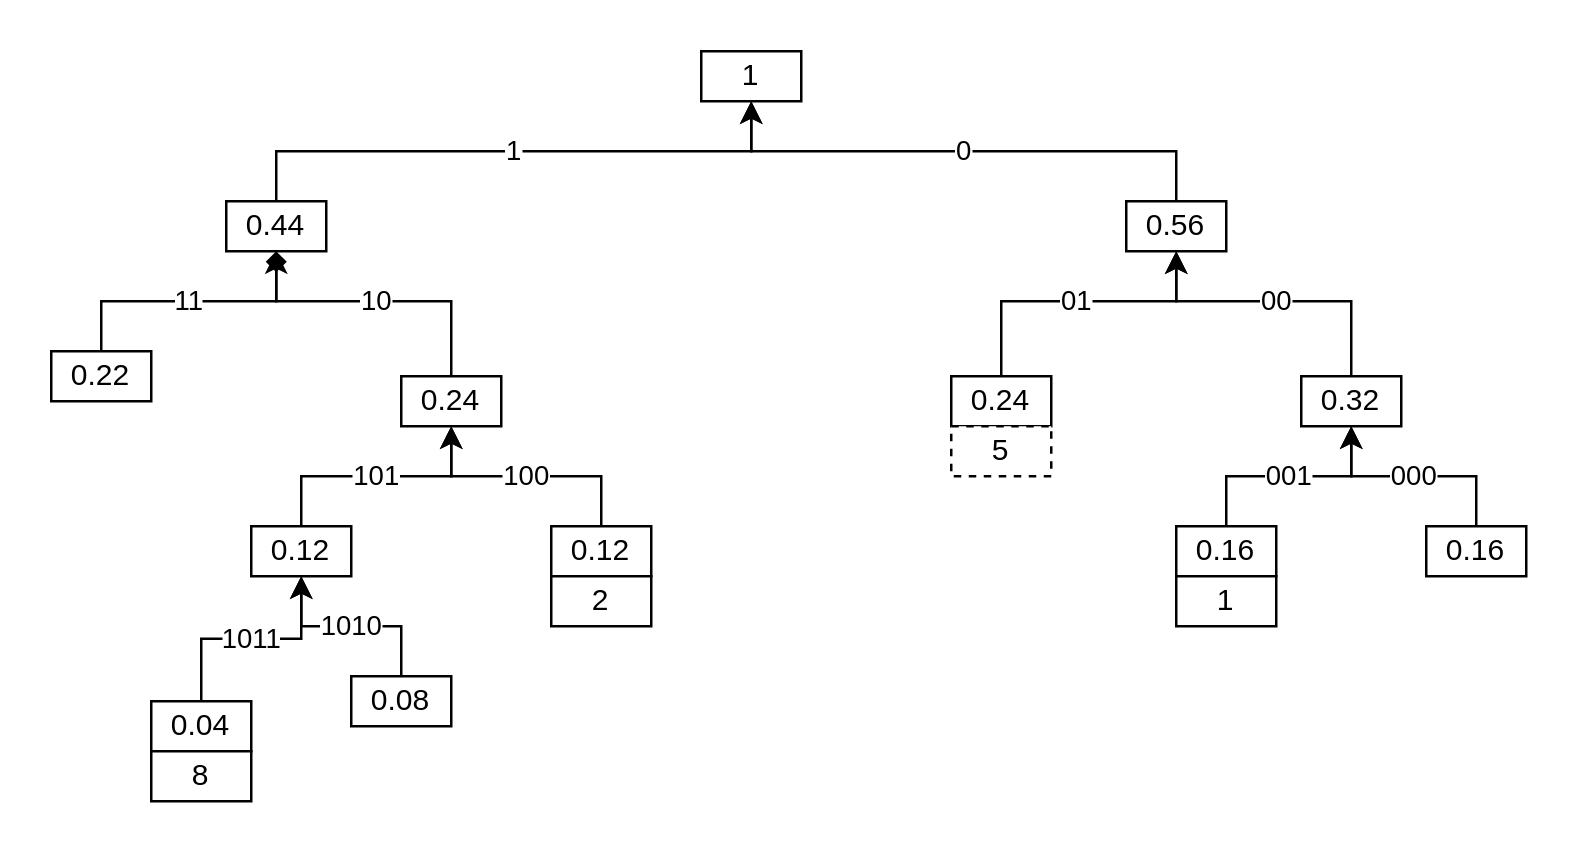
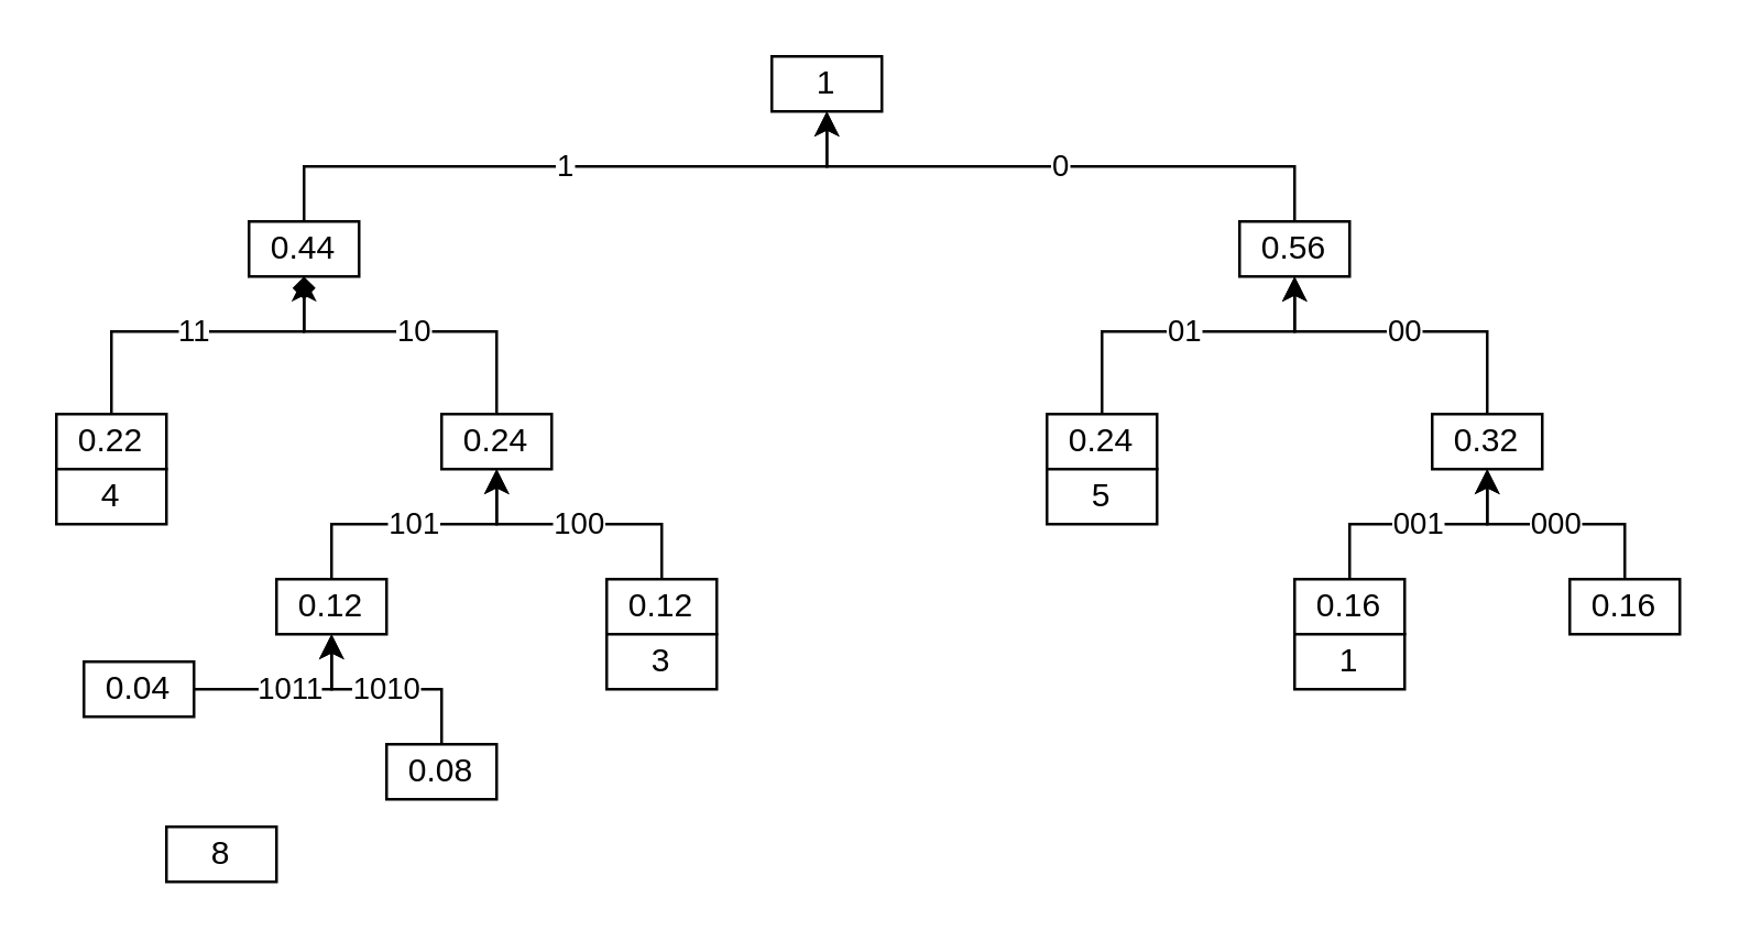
- <mxCell id="6" value="0.22" style="rounded=0;whiteSpace=wrap;html=1;" vertex="1" parent="1"><mxGeometry x="20" y="140" width="40" height="20" as="geometry" /></mxCell>
+ <mxCell id="6" value="0.22" style="rounded=0;whiteSpace=wrap;html=1;" vertex="1" parent="1"><mxGeometry x="20" y="150" width="40" height="20" as="geometry" /></mxCell>
+ <mxCell id="17" value="4" style="rounded=0;whiteSpace=wrap;html=1;" vertex="1" parent="1"><mxGeometry x="20" y="170" width="40" height="20" as="geometry" /></mxCell>
- <mxCell id="24" value="5" style="rounded=0;whiteSpace=wrap;html=1;dashed=1;" vertex="1" parent="1"><mxGeometry x="380" y="170" width="40" height="20" as="geometry" /></mxCell>
+ <mxCell id="24" value="5" style="rounded=0;whiteSpace=wrap;html=1;" vertex="1" parent="1"><mxGeometry x="380" y="170" width="40" height="20" as="geometry" /></mxCell>
- <mxCell id="19" value="2" style="rounded=0;whiteSpace=wrap;html=1;" vertex="1" parent="1"><mxGeometry x="220" y="230" width="40" height="20" as="geometry" /></mxCell>
+ <mxCell id="19" value="3" style="rounded=0;whiteSpace=wrap;html=1;" vertex="1" parent="1"><mxGeometry x="220" y="230" width="40" height="20" as="geometry" /></mxCell>
- <mxCell id="14" value="0.04" style="rounded=0;whiteSpace=wrap;html=1;" vertex="1" parent="1"><mxGeometry x="60" y="280" width="40" height="20" as="geometry" /></mxCell>
+ <mxCell id="14" value="0.04" style="rounded=0;whiteSpace=wrap;html=1;" vertex="1" parent="1"><mxGeometry x="30" y="240" width="40" height="20" as="geometry" /></mxCell>
